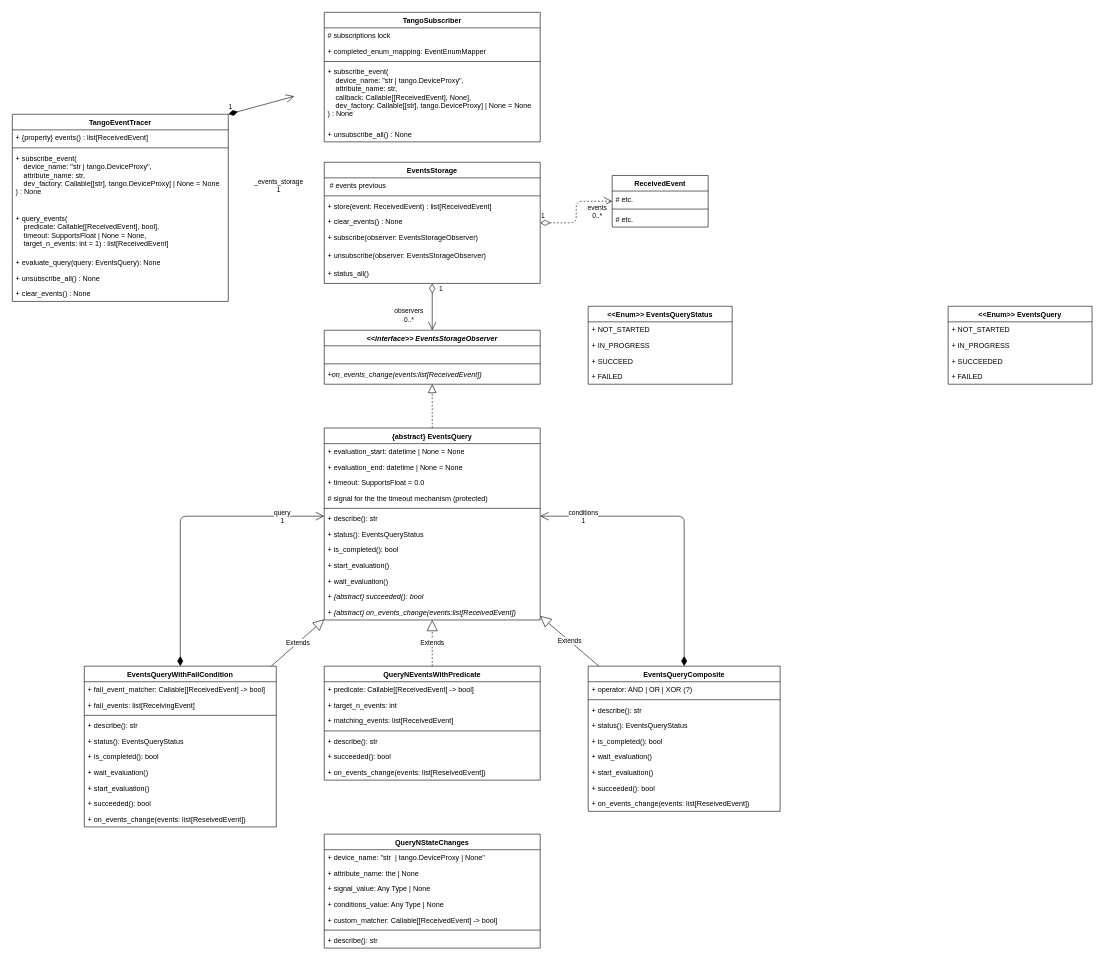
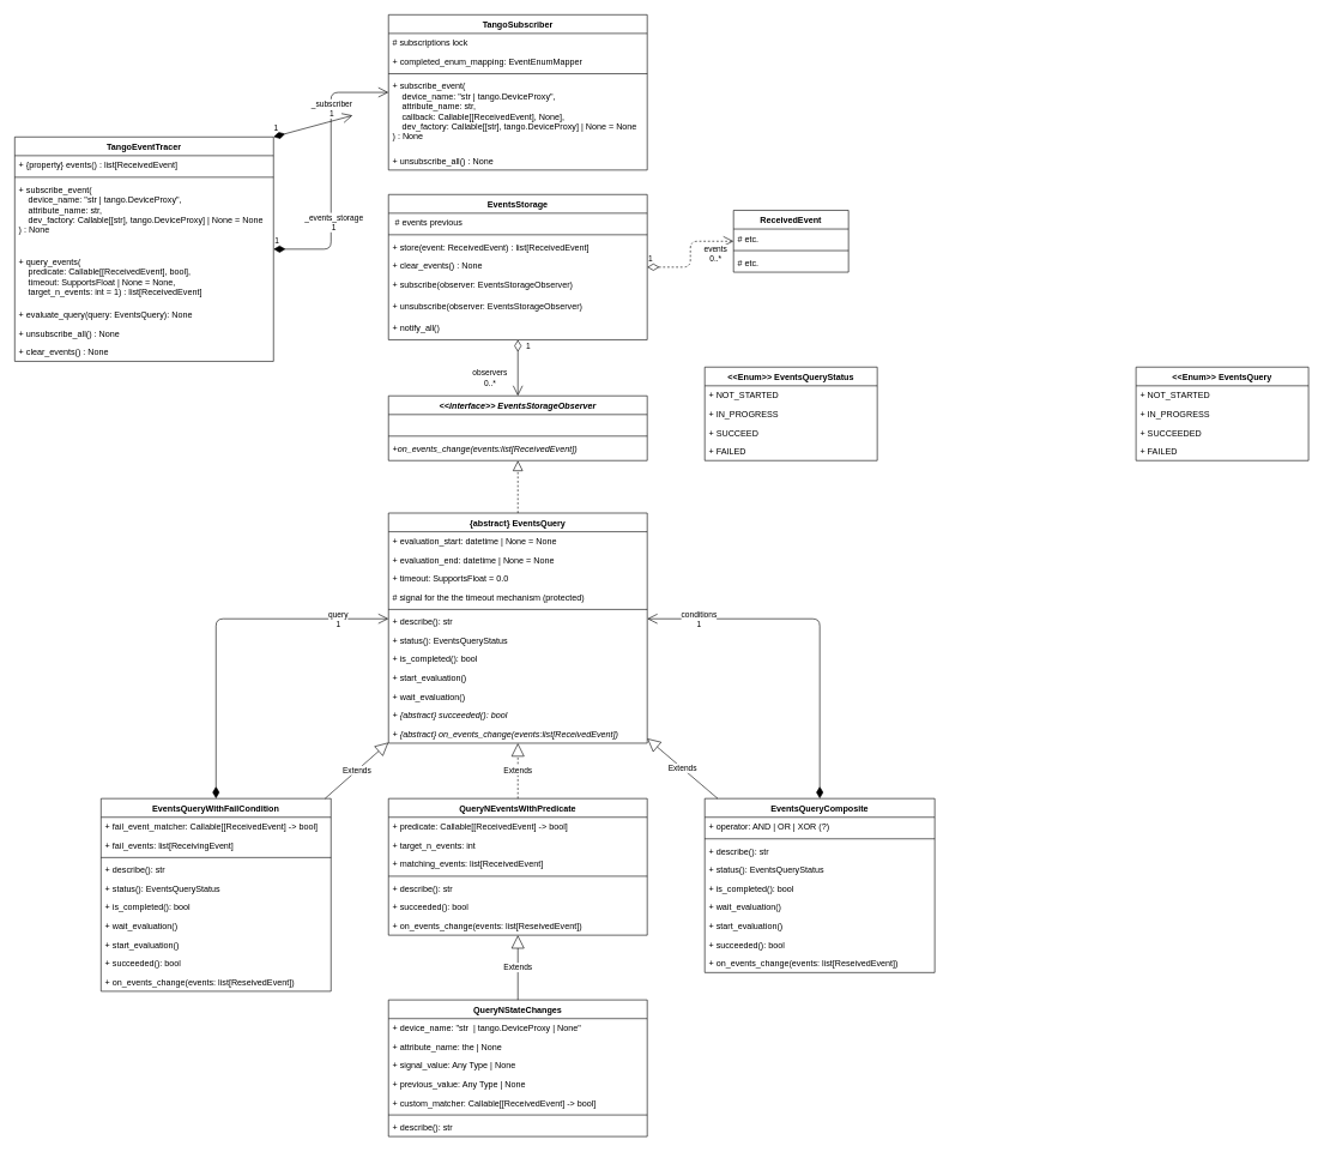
+ <mxCell id="30" value="1" style="endArrow=open;html=1;endSize=12;startArrow=diamondThin;startSize=14;startFill=1;edgeStyle=orthogonalEdgeStyle;align=left;verticalAlign=bottom;" edge="1" parent="1" source="22" target="16"><mxGeometry x="-1" y="3" relative="1" as="geometry"><mxPoint x="430" y="300" as="sourcePoint" /><mxPoint x="590" y="300" as="targetPoint" /></mxGeometry></mxCell>
+ <mxCell id="31" value="_subscriber&lt;br&gt;1" style="edgeLabel;html=1;align=center;verticalAlign=middle;resizable=0;points=[];" vertex="1" connectable="0" parent="30"><mxGeometry x="0.815" y="-4" relative="1" as="geometry"><mxPoint x="-45" y="18" as="offset" /></mxGeometry></mxCell>
- <mxCell id="9" value="+ status_all()" style="text;strokeColor=none;fillColor=none;align=left;verticalAlign=top;spacingLeft=4;spacingRight=4;overflow=hidden;rotatable=0;points=[[0,0.5],[1,0.5]];portConstraint=eastwest;" vertex="1" parent="2"><mxGeometry y="172" width="360" height="30" as="geometry" /></mxCell>
+ <mxCell id="9" value="+ notify_all()" style="text;strokeColor=none;fillColor=none;align=left;verticalAlign=top;spacingLeft=4;spacingRight=4;overflow=hidden;rotatable=0;points=[[0,0.5],[1,0.5]];portConstraint=eastwest;" vertex="1" parent="2"><mxGeometry y="172" width="360" height="30" as="geometry" /></mxCell>
+ <mxCell id="91" value="Extends" style="endArrow=block;endSize=16;endFill=0;html=1;" edge="1" parent="1" source="82" target="63"><mxGeometry width="160" relative="1" as="geometry"><mxPoint x="960" y="1327" as="sourcePoint" /><mxPoint x="960" y="1230" as="targetPoint" /></mxGeometry></mxCell>
- <mxCell id="86" value="+ conditions_value: Any Type | None" style="text;strokeColor=none;fillColor=none;align=left;verticalAlign=top;spacingLeft=4;spacingRight=4;overflow=hidden;rotatable=0;points=[[0,0.5],[1,0.5]];portConstraint=eastwest;" vertex="1" parent="82"><mxGeometry y="104" width="360" height="26" as="geometry" /></mxCell>
+ <mxCell id="86" value="+ previous_value: Any Type | None" style="text;strokeColor=none;fillColor=none;align=left;verticalAlign=top;spacingLeft=4;spacingRight=4;overflow=hidden;rotatable=0;points=[[0,0.5],[1,0.5]];portConstraint=eastwest;" vertex="1" parent="82"><mxGeometry y="104" width="360" height="26" as="geometry" /></mxCell>
